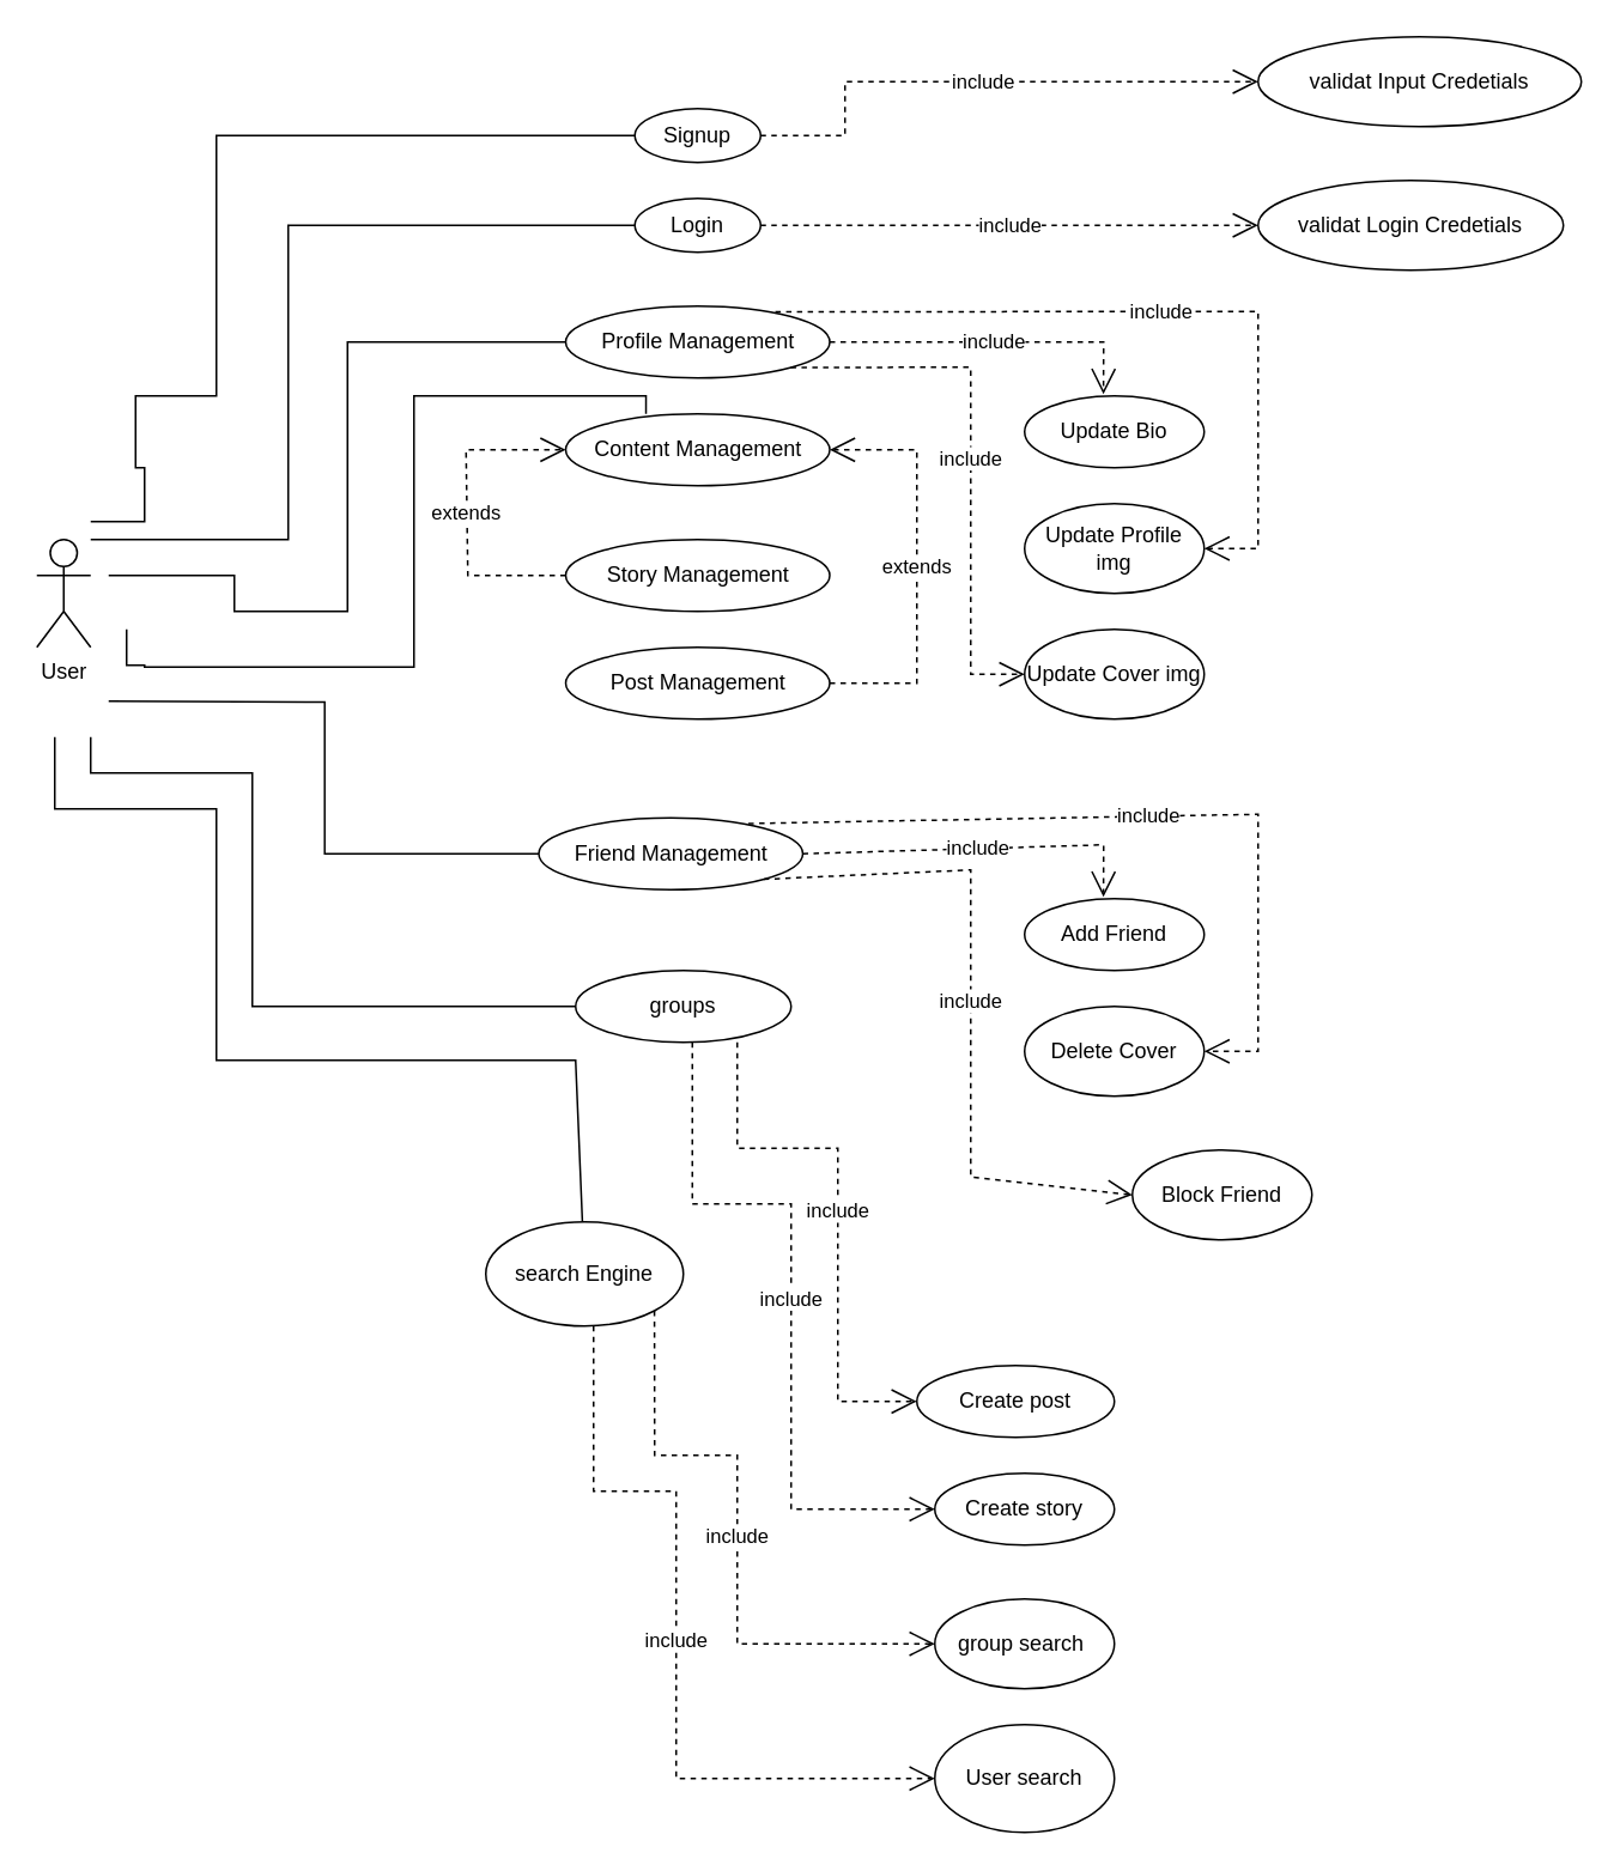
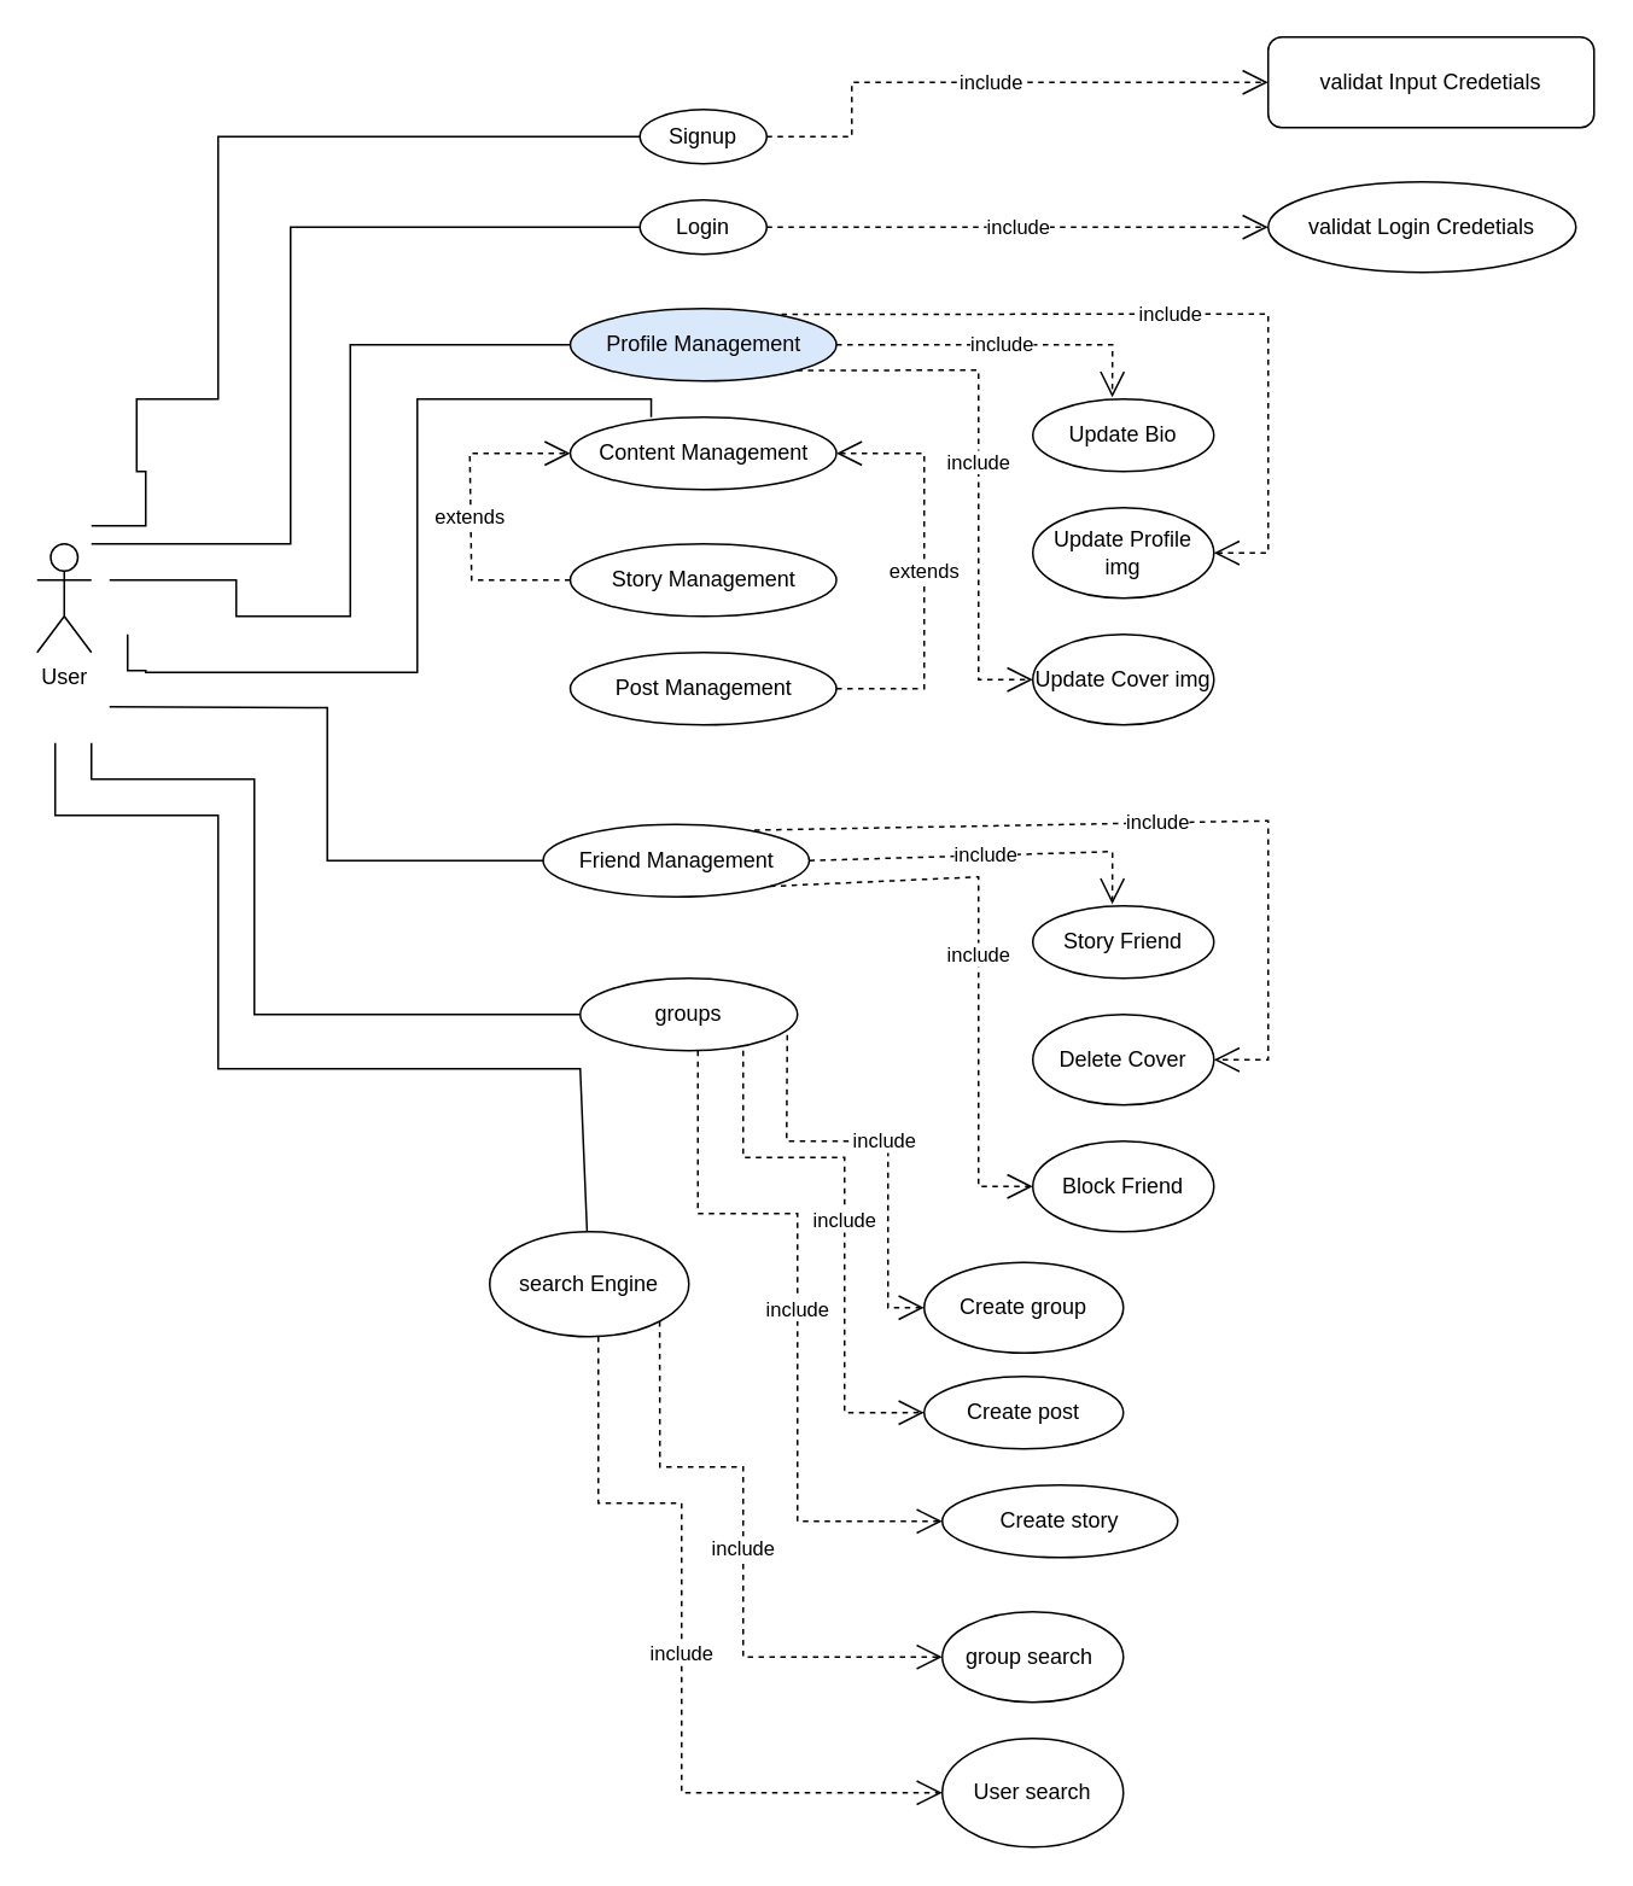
- <mxCell id="31" value="validat Input Credetials" style="ellipse;whiteSpace=wrap;html=1;" parent="1" vertex="1"><mxGeometry x="700" y="20" width="180" height="50" as="geometry" /></mxCell>
+ <mxCell id="31" value="validat Input Credetials" style="whiteSpace=wrap;html=1;rounded=1;" parent="1" vertex="1"><mxGeometry x="700" y="20" width="180" height="50" as="geometry" /></mxCell>
- <mxCell id="6" value="Profile Management" style="ellipse;whiteSpace=wrap;html=1;" parent="1" vertex="1"><mxGeometry x="314.5" y="170" width="147" height="40" as="geometry" /></mxCell>
+ <mxCell id="6" value="Profile Management" style="ellipse;whiteSpace=wrap;html=1;fillColor=#dae8fc;" parent="1" vertex="1"><mxGeometry x="314.5" y="170" width="147" height="40" as="geometry" /></mxCell>
- <mxCell id="20" value="Add Friend" style="ellipse;whiteSpace=wrap;html=1;" parent="1" vertex="1"><mxGeometry x="570" y="500" width="100" height="40" as="geometry" /></mxCell>
+ <mxCell id="20" value="Story Friend" style="ellipse;whiteSpace=wrap;html=1;" parent="1" vertex="1"><mxGeometry x="570" y="500" width="100" height="40" as="geometry" /></mxCell>
+ <mxCell id="35" value="include" style="endArrow=open;endSize=12;dashed=1;html=1;rounded=0;exitX=0.953;exitY=0.782;exitDx=0;exitDy=0;entryX=0;entryY=0.5;entryDx=0;entryDy=0;exitPerimeter=0;" parent="1" source="33" target="36" edge="1"><mxGeometry width="160" relative="1" as="geometry"><mxPoint x="370" y="610" as="sourcePoint" /><mxPoint x="540" y="720" as="targetPoint" /><Array as="points"><mxPoint x="434" y="630" /><mxPoint x="490" y="630" /><mxPoint x="490" y="722" /></Array></mxGeometry></mxCell>
- <mxCell id="22" value="Block Friend" style="ellipse;whiteSpace=wrap;html=1;" parent="1" vertex="1"><mxGeometry x="630" y="640" width="100" height="50" as="geometry" /></mxCell>
+ <mxCell id="22" value="Block Friend" style="ellipse;whiteSpace=wrap;html=1;" parent="1" vertex="1"><mxGeometry x="570" y="630" width="100" height="50" as="geometry" /></mxCell>
+ <mxCell id="36" value="Create group" style="ellipse;whiteSpace=wrap;html=1;" parent="1" vertex="1"><mxGeometry x="510" y="697" width="110" height="50" as="geometry" /></mxCell>
- <mxCell id="40" value="Create story" style="ellipse;whiteSpace=wrap;html=1;" parent="1" vertex="1"><mxGeometry x="520" y="820" width="100" height="40" as="geometry" /></mxCell>
+ <mxCell id="40" value="Create story" style="ellipse;whiteSpace=wrap;html=1;" parent="1" vertex="1"><mxGeometry x="520" y="820" width="130" height="40" as="geometry" /></mxCell>
